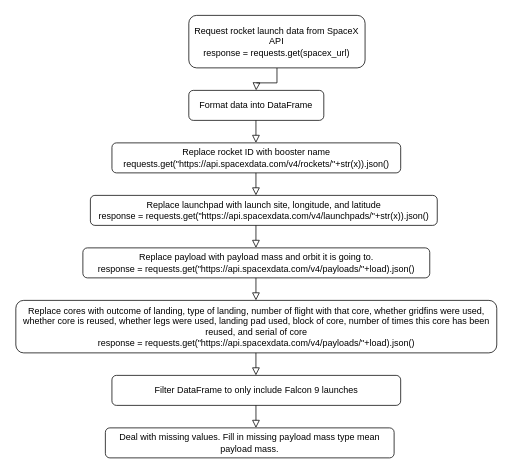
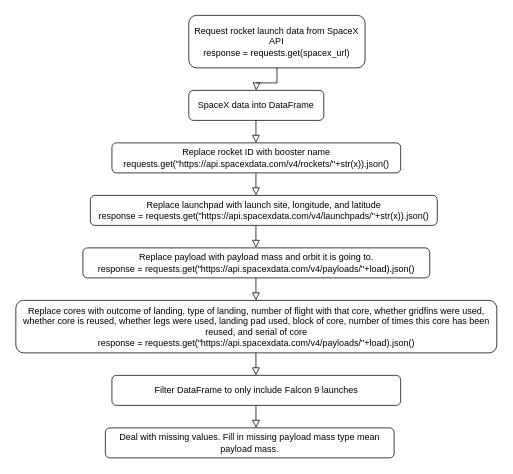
- <mxCell id="10" value="&lt;div&gt;Format data into DataFrame&lt;/div&gt;" style="rounded=1;whiteSpace=wrap;html=1;fontSize=12;glass=0;strokeWidth=1;shadow=0;" vertex="1" parent="1"><mxGeometry x="251.24" y="120" width="180" height="40" as="geometry" /></mxCell>
+ <mxCell id="10" value="&lt;div&gt;SpaceX data into DataFrame&lt;/div&gt;" style="rounded=1;whiteSpace=wrap;html=1;fontSize=12;glass=0;strokeWidth=1;shadow=0;" vertex="1" parent="1"><mxGeometry x="251.24" y="120" width="180" height="40" as="geometry" /></mxCell>
